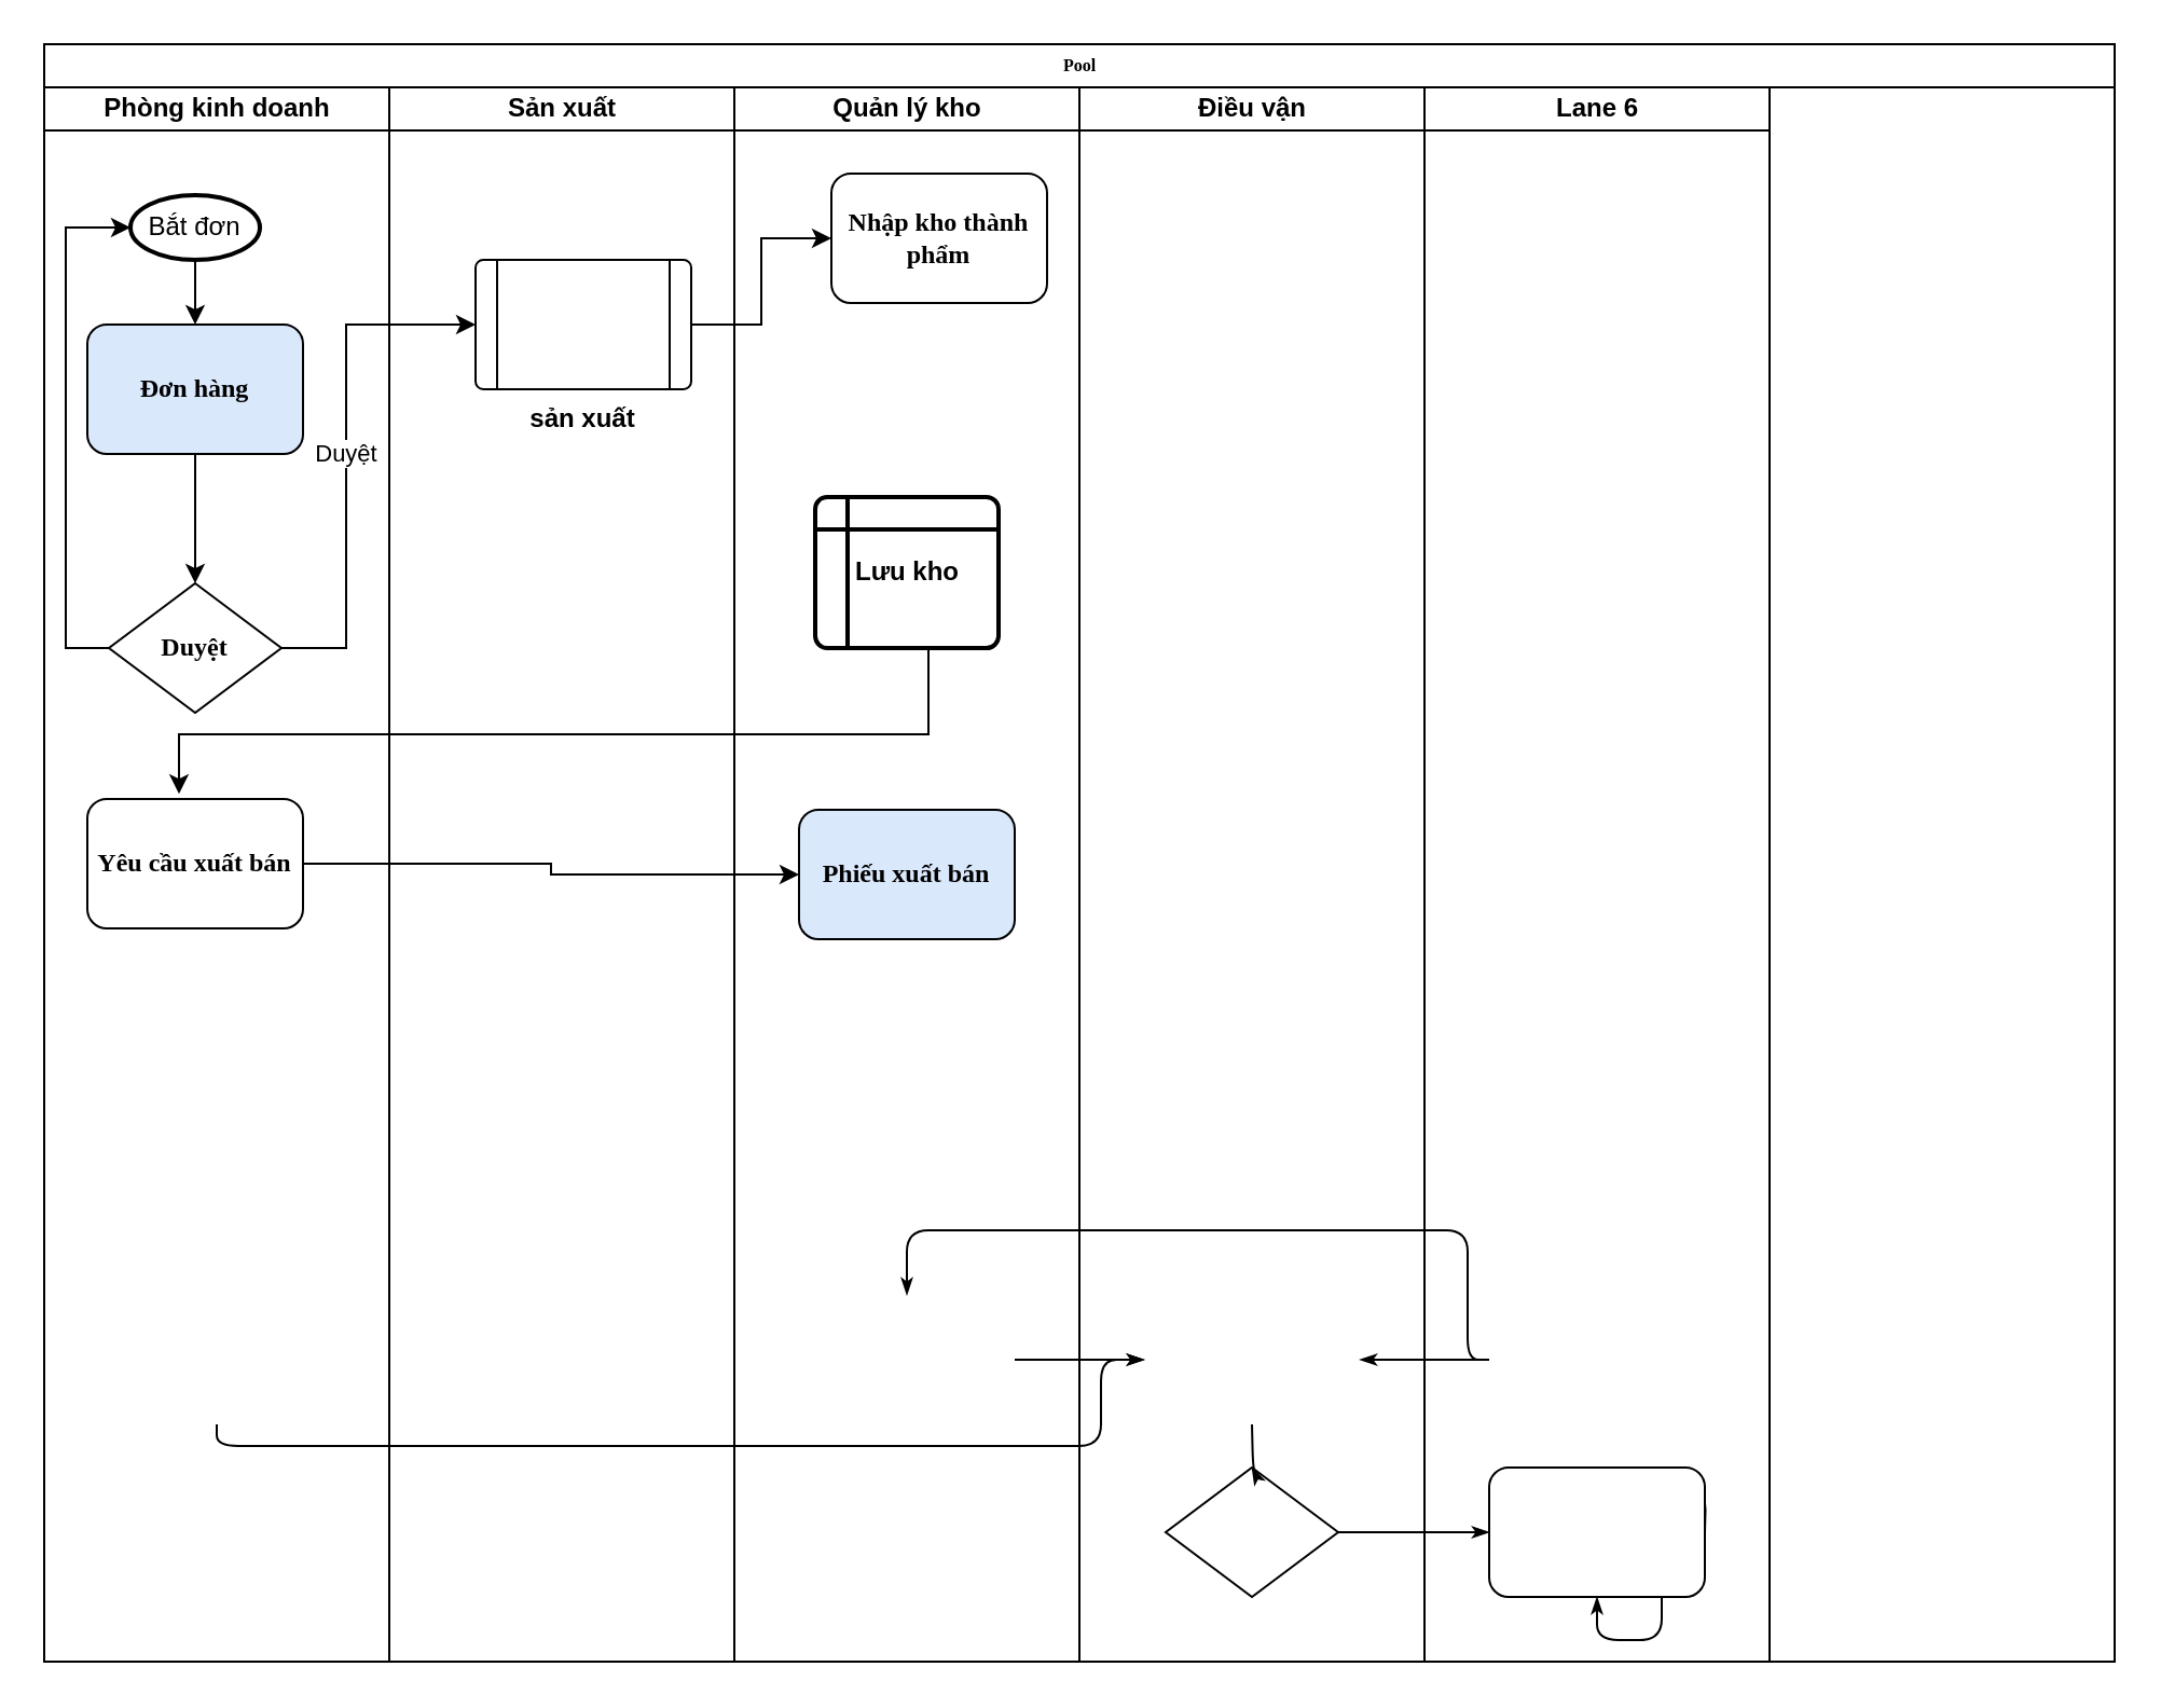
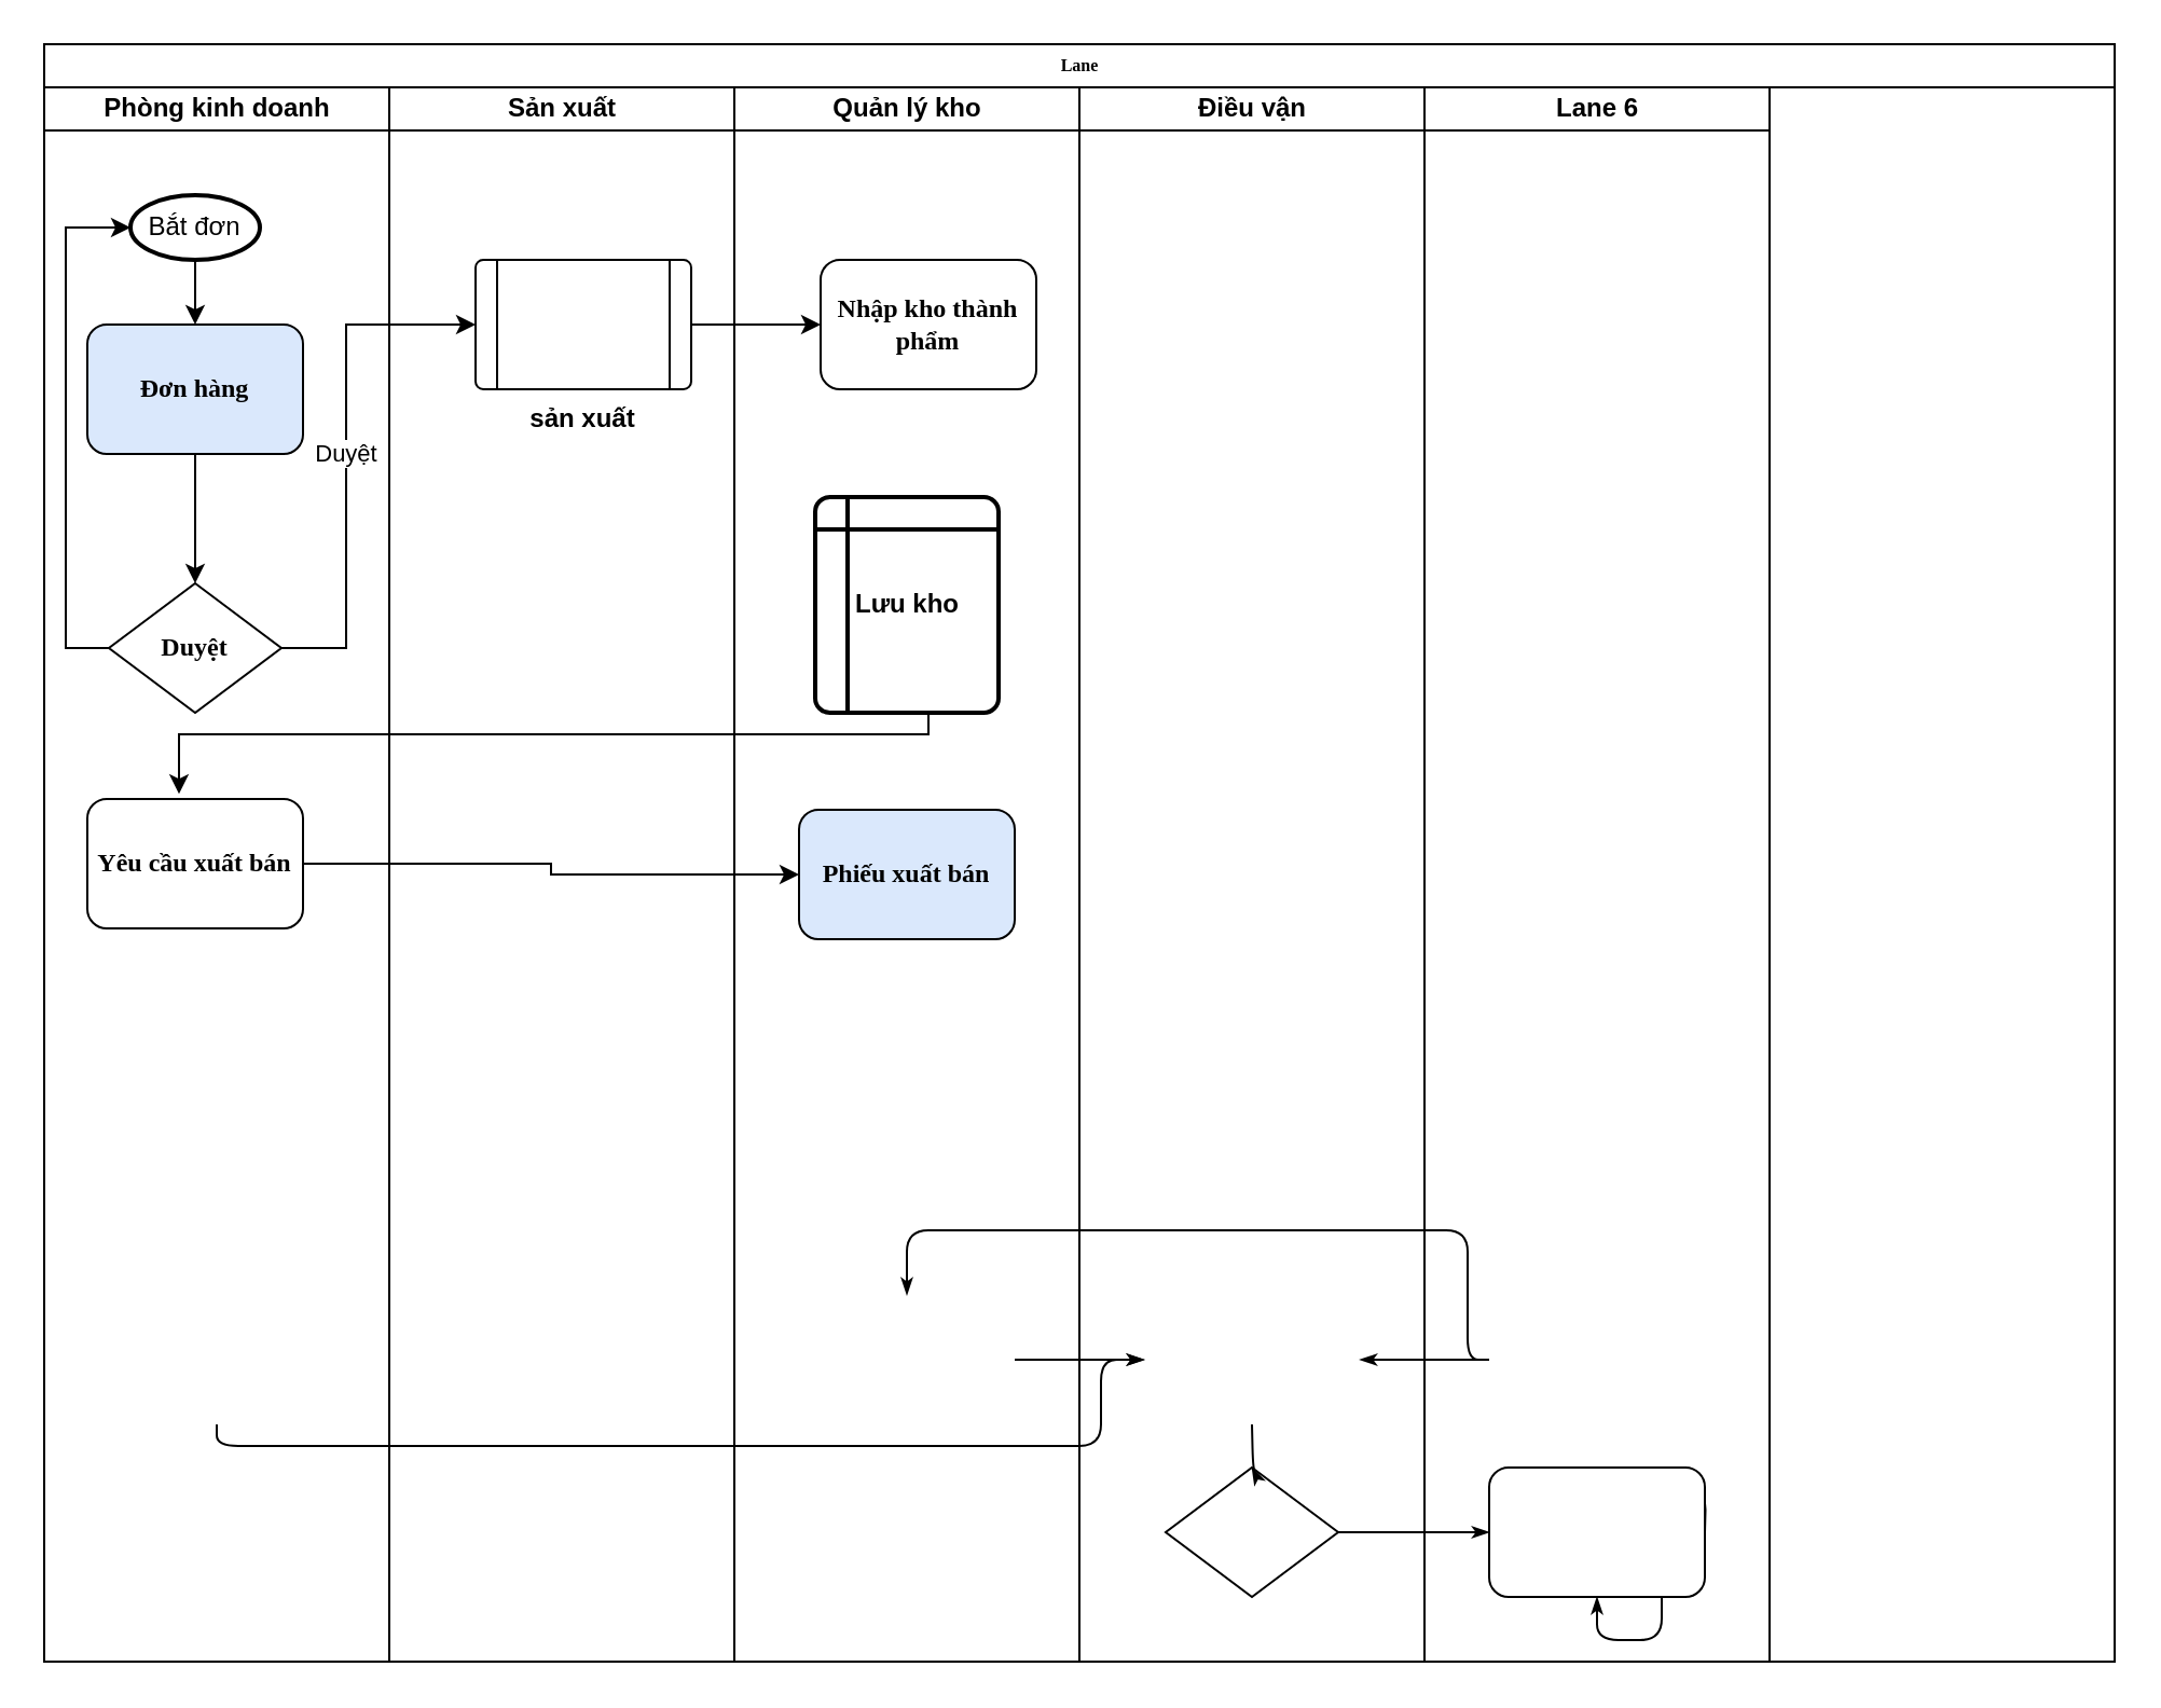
- <mxCell id="2" value="Pool" style="swimlane;html=1;childLayout=stackLayout;startSize=20;rounded=0;shadow=0;labelBackgroundColor=none;strokeWidth=1;fontFamily=Verdana;fontSize=8;align=center;" parent="1" vertex="1"><mxGeometry x="20" y="20" width="960" height="750" as="geometry" /></mxCell>
+ <mxCell id="2" value="Lane" style="swimlane;html=1;childLayout=stackLayout;startSize=20;rounded=0;shadow=0;labelBackgroundColor=none;strokeWidth=1;fontFamily=Verdana;fontSize=8;align=center;" parent="1" vertex="1"><mxGeometry x="20" y="20" width="960" height="750" as="geometry" /></mxCell>
- <mxCell id="20" value="&lt;font style=&quot;font-size: 12px;&quot;&gt;&lt;b&gt;Nhập kho thành phẩm&lt;/b&gt;&lt;/font&gt;" style="rounded=1;whiteSpace=wrap;html=1;shadow=0;labelBackgroundColor=none;strokeWidth=1;fontFamily=Verdana;fontSize=8;align=center;" parent="19" vertex="1"><mxGeometry x="45" y="40" width="100" height="60" as="geometry" /></mxCell>
+ <mxCell id="20" value="&lt;font style=&quot;font-size: 12px;&quot;&gt;&lt;b&gt;Nhập kho thành phẩm&lt;/b&gt;&lt;/font&gt;" style="rounded=1;whiteSpace=wrap;html=1;shadow=0;labelBackgroundColor=none;strokeWidth=1;fontFamily=Verdana;fontSize=8;align=center;" parent="19" vertex="1"><mxGeometry x="40" y="80" width="100" height="60" as="geometry" /></mxCell>
- <mxCell id="22" value="Lưu kho" style="shape=internalStorage;whiteSpace=wrap;html=1;dx=15;dy=15;rounded=1;arcSize=8;strokeWidth=2;fontSize=12;fontStyle=1" vertex="1" parent="19"><mxGeometry x="37.5" y="190" width="85" height="70" as="geometry" /></mxCell>
+ <mxCell id="22" value="Lưu kho" style="shape=internalStorage;whiteSpace=wrap;html=1;dx=15;dy=15;rounded=1;arcSize=8;strokeWidth=2;fontSize=12;fontStyle=1" vertex="1" parent="19"><mxGeometry x="37.5" y="190" width="85" height="100" as="geometry" /></mxCell>
